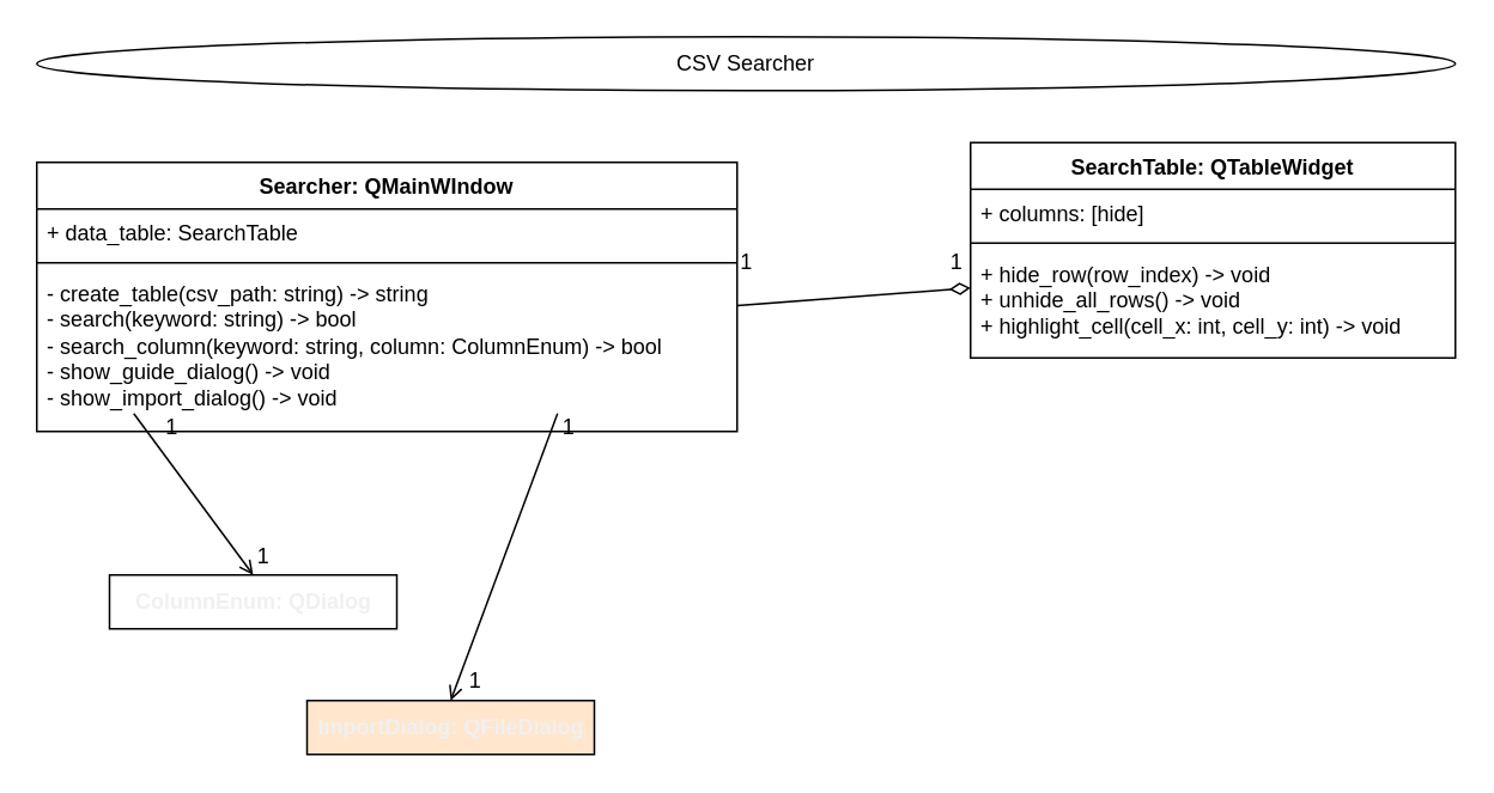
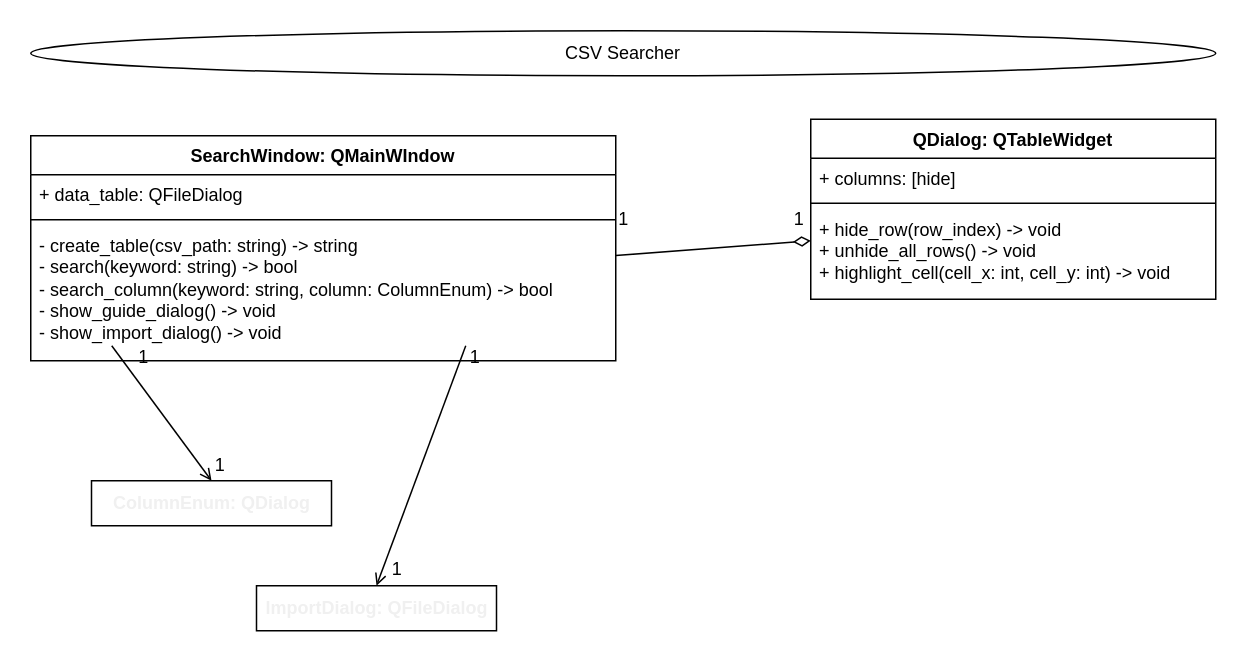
- <mxCell id="9" value="SearchTable: QTableWidget" style="swimlane;fontStyle=1;align=center;verticalAlign=top;childLayout=stackLayout;horizontal=1;startSize=26;horizontalStack=0;resizeParent=1;resizeParentMax=0;resizeLast=0;collapsible=1;marginBottom=0;whiteSpace=wrap;html=1;" parent="1" vertex="1"><mxGeometry x="540" y="79" width="270" height="120" as="geometry" /></mxCell>
+ <mxCell id="9" value="QDialog: QTableWidget" style="swimlane;fontStyle=1;align=center;verticalAlign=top;childLayout=stackLayout;horizontal=1;startSize=26;horizontalStack=0;resizeParent=1;resizeParentMax=0;resizeLast=0;collapsible=1;marginBottom=0;whiteSpace=wrap;html=1;" parent="1" vertex="1"><mxGeometry x="540" y="79" width="270" height="120" as="geometry" /></mxCell>
- <mxCell id="2" value="Searcher: QMainWIndow" style="swimlane;fontStyle=1;align=center;verticalAlign=top;childLayout=stackLayout;horizontal=1;startSize=26;horizontalStack=0;resizeParent=1;resizeParentMax=0;resizeLast=0;collapsible=1;marginBottom=0;whiteSpace=wrap;html=1;" parent="1" vertex="1"><mxGeometry x="20" y="90" width="390" height="150" as="geometry" /></mxCell>
+ <mxCell id="2" value="SearchWindow: QMainWIndow" style="swimlane;fontStyle=1;align=center;verticalAlign=top;childLayout=stackLayout;horizontal=1;startSize=26;horizontalStack=0;resizeParent=1;resizeParentMax=0;resizeLast=0;collapsible=1;marginBottom=0;whiteSpace=wrap;html=1;" parent="1" vertex="1"><mxGeometry x="20" y="90" width="390" height="150" as="geometry" /></mxCell>
- <mxCell id="3" value="+ data_table: SearchTable" style="text;strokeColor=none;fillColor=none;align=left;verticalAlign=top;spacingLeft=4;spacingRight=4;overflow=hidden;rotatable=0;points=[[0,0.5],[1,0.5]];portConstraint=eastwest;whiteSpace=wrap;html=1;" parent="2" vertex="1"><mxGeometry y="26" width="390" height="26" as="geometry" /></mxCell>
+ <mxCell id="3" value="+ data_table: QFileDialog" style="text;strokeColor=none;fillColor=none;align=left;verticalAlign=top;spacingLeft=4;spacingRight=4;overflow=hidden;rotatable=0;points=[[0,0.5],[1,0.5]];portConstraint=eastwest;whiteSpace=wrap;html=1;" parent="2" vertex="1"><mxGeometry y="26" width="390" height="26" as="geometry" /></mxCell>
- <mxCell id="8" value="&lt;span style=&quot;color: rgb(240, 240, 240); font-family: Helvetica; font-size: 12px; font-style: normal; font-variant-ligatures: normal; font-variant-caps: normal; font-weight: 700; letter-spacing: normal; orphans: 2; text-align: center; text-indent: 0px; text-transform: none; widows: 2; word-spacing: 0px; -webkit-text-stroke-width: 0px; white-space: normal; text-decoration-thickness: initial; text-decoration-style: initial; text-decoration-color: initial; float: none; display: inline !important;&quot;&gt;ImportDialog: QFileDialog&lt;/span&gt;" style="rounded=0;whiteSpace=wrap;html=1;labelBackgroundColor=none;fillColor=#ffe6cc;" parent="1" vertex="1"><mxGeometry x="170.5" y="390" width="160" height="30" as="geometry" /></mxCell>
+ <mxCell id="8" value="&lt;span style=&quot;color: rgb(240, 240, 240); font-family: Helvetica; font-size: 12px; font-style: normal; font-variant-ligatures: normal; font-variant-caps: normal; font-weight: 700; letter-spacing: normal; orphans: 2; text-align: center; text-indent: 0px; text-transform: none; widows: 2; word-spacing: 0px; -webkit-text-stroke-width: 0px; white-space: normal; text-decoration-thickness: initial; text-decoration-style: initial; text-decoration-color: initial; float: none; display: inline !important;&quot;&gt;ImportDialog: QFileDialog&lt;/span&gt;" style="rounded=0;whiteSpace=wrap;html=1;labelBackgroundColor=none;" parent="1" vertex="1"><mxGeometry x="170.5" y="390" width="160" height="30" as="geometry" /></mxCell>
